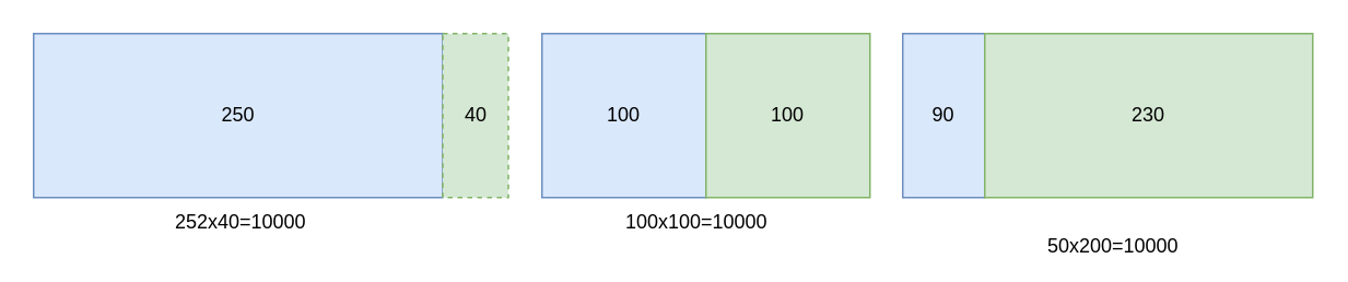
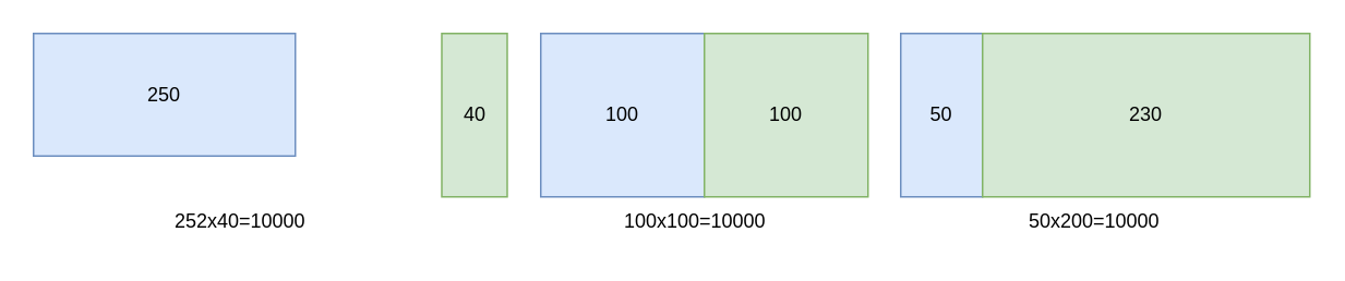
- <mxCell id="6" value="250" style="rounded=0;whiteSpace=wrap;html=1;fillColor=#dae8fc;strokeColor=#6c8ebf;" parent="1" vertex="1"><mxGeometry x="20" y="20" width="249.5" height="100" as="geometry" /></mxCell>
+ <mxCell id="6" value="250" style="rounded=0;whiteSpace=wrap;html=1;fillColor=#dae8fc;strokeColor=#6c8ebf;" parent="1" vertex="1"><mxGeometry x="20" y="20" width="160" height="75" as="geometry" /></mxCell>
- <mxCell id="7" value="40" style="rounded=0;whiteSpace=wrap;html=1;fillColor=#d5e8d4;strokeColor=#82b366;dashed=1;" parent="1" vertex="1"><mxGeometry x="269.5" y="20" width="40" height="100" as="geometry" /></mxCell>
+ <mxCell id="7" value="40" style="rounded=0;whiteSpace=wrap;html=1;fillColor=#d5e8d4;strokeColor=#82b366;" parent="1" vertex="1"><mxGeometry x="269.5" y="20" width="40" height="100" as="geometry" /></mxCell>
- <mxCell id="4" value="90" style="rounded=0;whiteSpace=wrap;html=1;fillColor=#dae8fc;strokeColor=#6c8ebf;" parent="1" vertex="1"><mxGeometry x="550" y="20" width="50" height="100" as="geometry" /></mxCell>
+ <mxCell id="4" value="50" style="rounded=0;whiteSpace=wrap;html=1;fillColor=#dae8fc;strokeColor=#6c8ebf;" parent="1" vertex="1"><mxGeometry x="550" y="20" width="50" height="100" as="geometry" /></mxCell>
- <mxCell id="10" value="50x200=10000" style="text;html=1;align=center;verticalAlign=middle;resizable=0;points=[];autosize=1;strokeColor=none;fillColor=none;" parent="1" vertex="1"><mxGeometry x="628" y="135" width="100" height="30" as="geometry" /></mxCell>
+ <mxCell id="10" value="50x200=10000" style="text;html=1;align=center;verticalAlign=middle;resizable=0;points=[];autosize=1;strokeColor=none;fillColor=none;" parent="1" vertex="1"><mxGeometry x="618" y="120" width="100" height="30" as="geometry" /></mxCell>
